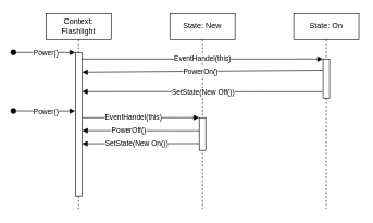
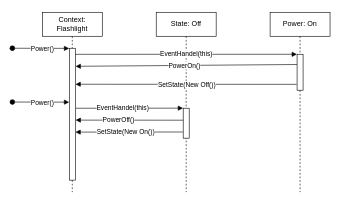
- <mxCell id="4" value="State: New" style="shape=umlLifeline;perimeter=lifelinePerimeter;whiteSpace=wrap;html=1;container=1;collapsible=0;recursiveResize=0;outlineConnect=0;" vertex="1" parent="1"><mxGeometry x="260" y="20" width="100" height="300" as="geometry" /></mxCell>
+ <mxCell id="4" value="State: Off" style="shape=umlLifeline;perimeter=lifelinePerimeter;whiteSpace=wrap;html=1;container=1;collapsible=0;recursiveResize=0;outlineConnect=0;" vertex="1" parent="1"><mxGeometry x="260" y="20" width="100" height="300" as="geometry" /></mxCell>
- <mxCell id="6" value="State: On" style="shape=umlLifeline;perimeter=lifelinePerimeter;whiteSpace=wrap;html=1;container=1;collapsible=0;recursiveResize=0;outlineConnect=0;" vertex="1" parent="1"><mxGeometry x="450" y="20" width="100" height="300" as="geometry" /></mxCell>
+ <mxCell id="6" value="Power: On" style="shape=umlLifeline;perimeter=lifelinePerimeter;whiteSpace=wrap;html=1;container=1;collapsible=0;recursiveResize=0;outlineConnect=0;" vertex="1" parent="1"><mxGeometry x="450" y="20" width="100" height="300" as="geometry" /></mxCell>
